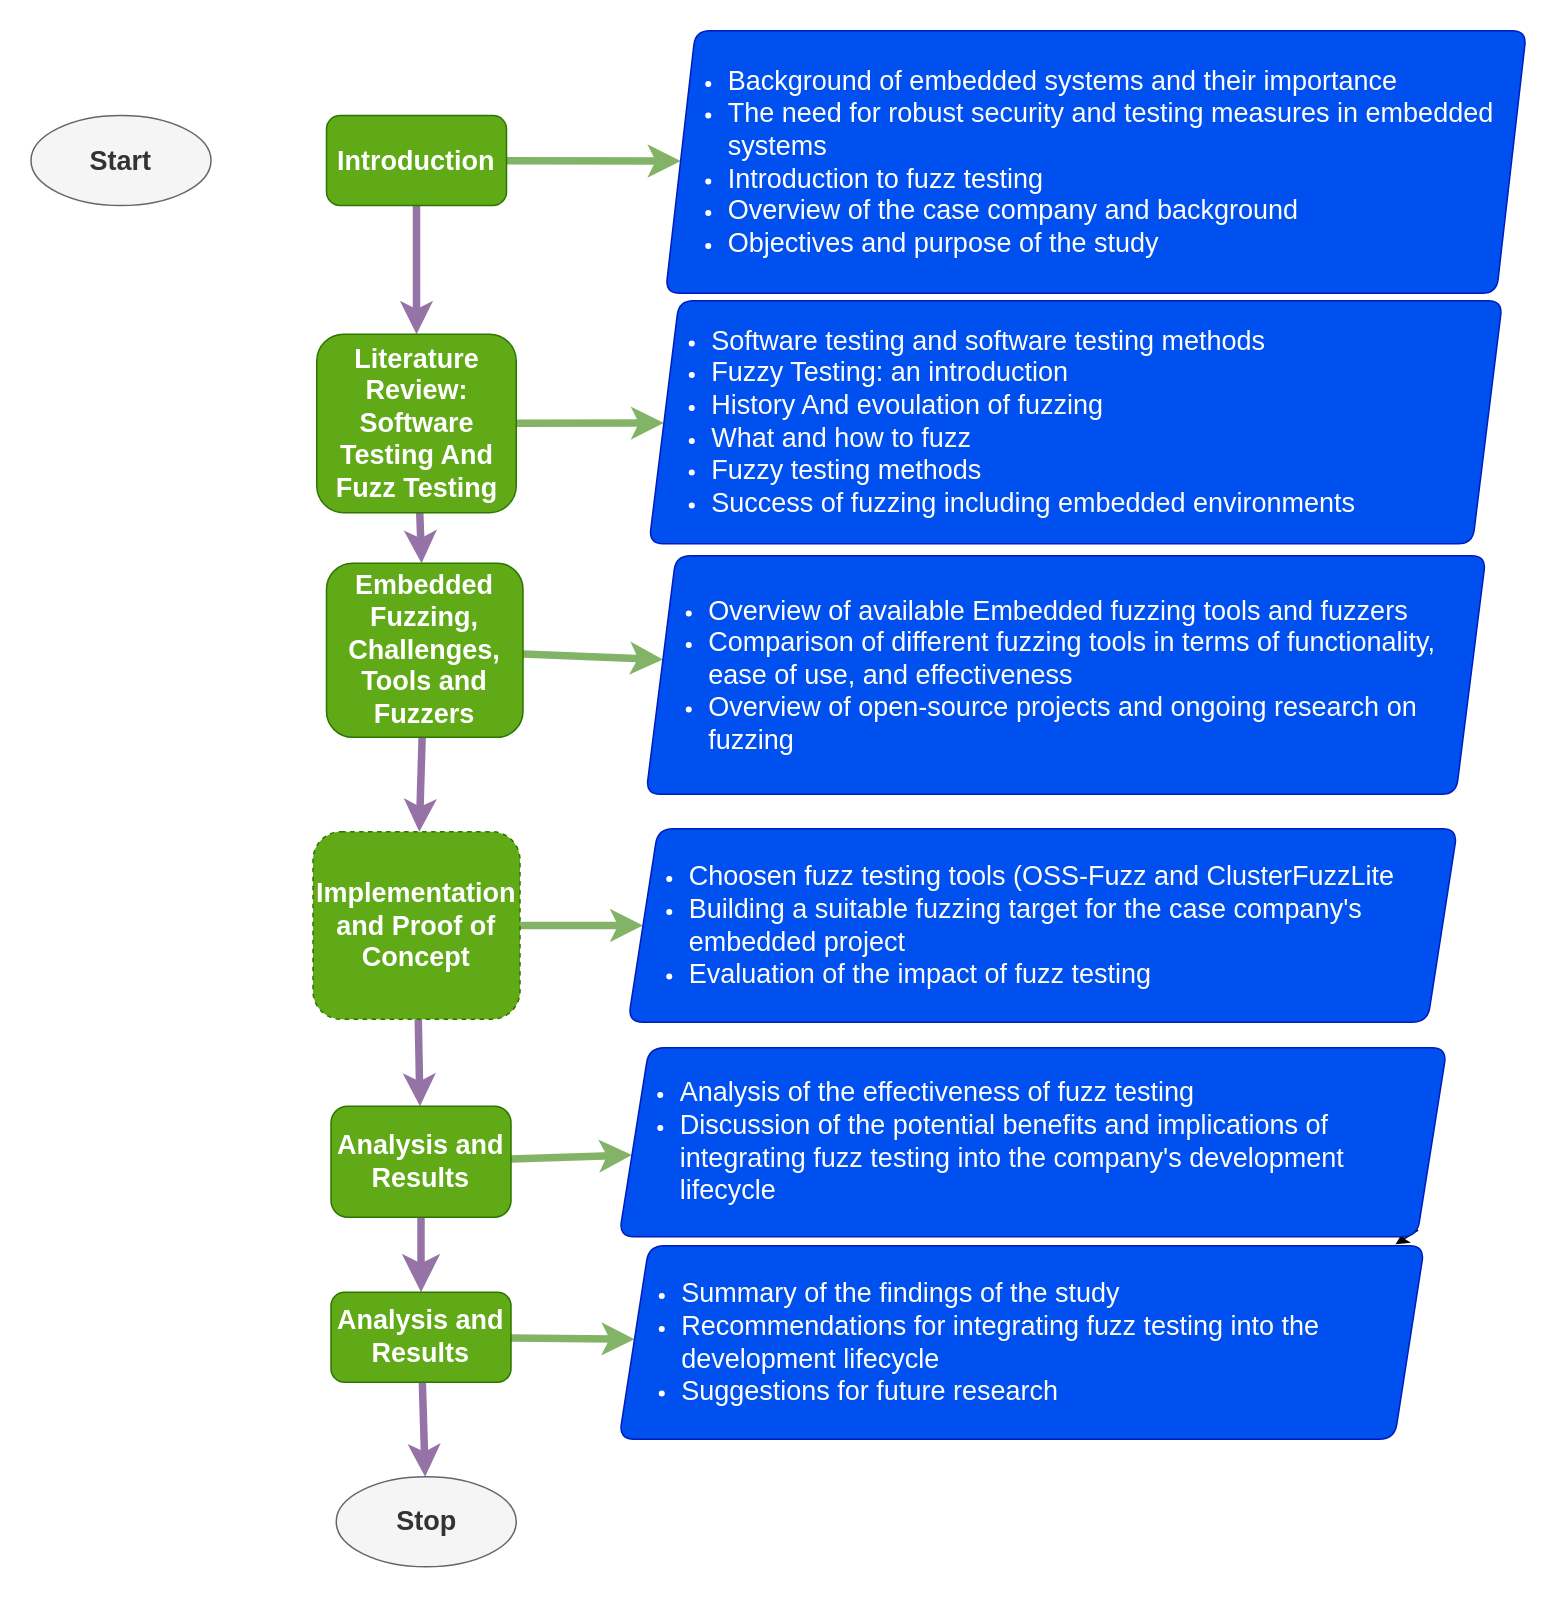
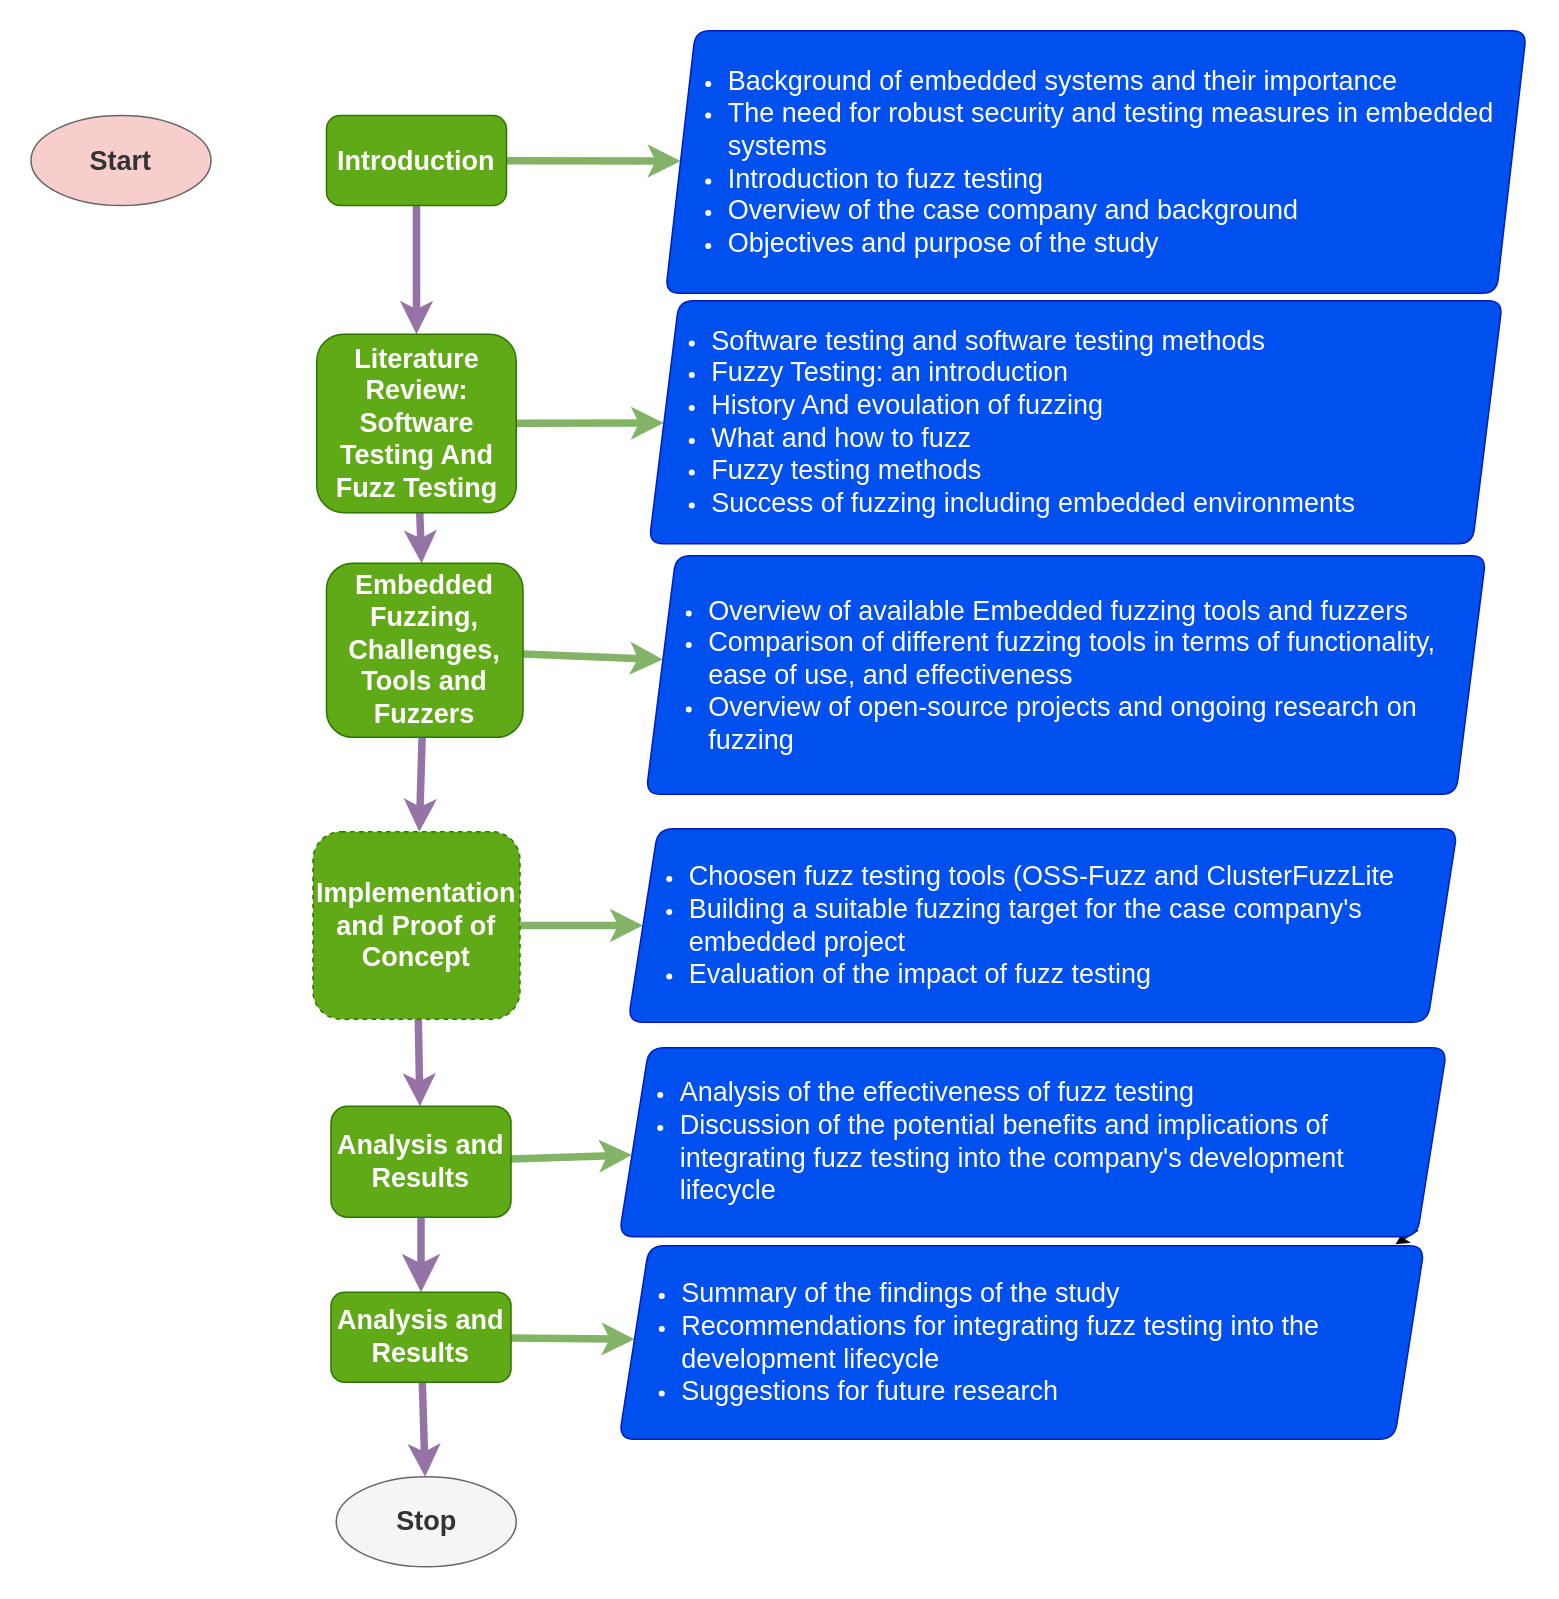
- <mxCell id="2" value="&lt;h4&gt;&lt;font style=&quot;font-size: 18px;&quot;&gt;Start&lt;/font&gt;&lt;/h4&gt;" style="ellipse;whiteSpace=wrap;html=1;fillColor=#f5f5f5;fontColor=#333333;strokeColor=#666666;" parent="1" vertex="1"><mxGeometry x="20" y="76.5" width="120" height="60" as="geometry" /></mxCell>
+ <mxCell id="2" value="&lt;h4&gt;&lt;font style=&quot;font-size: 18px;&quot;&gt;Start&lt;/font&gt;&lt;/h4&gt;" style="ellipse;whiteSpace=wrap;html=1;fillColor=#f8cecc;fontColor=#333333;strokeColor=#666666;" parent="1" vertex="1"><mxGeometry x="20" y="76.5" width="120" height="60" as="geometry" /></mxCell>
